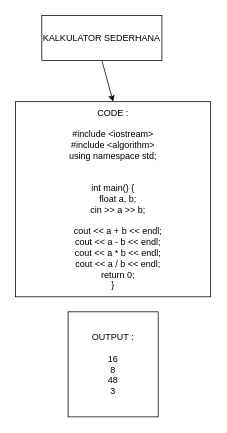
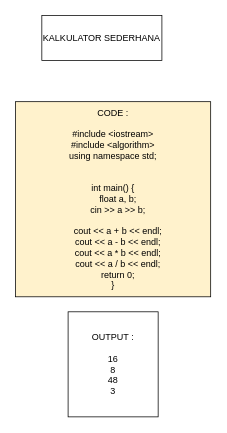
- <mxCell id="2" style="edgeStyle=none;html=1;exitX=0.5;exitY=1;exitDx=0;exitDy=0;entryX=0.5;entryY=0;entryDx=0;entryDy=0;" edge="1" parent="1" source="3" target="4"><mxGeometry relative="1" as="geometry" /></mxCell>
- <mxCell id="4" value="CODE :&lt;br&gt;&lt;br&gt;&lt;div&gt;#include &amp;lt;iostream&amp;gt;&lt;/div&gt;&lt;div&gt;#include &amp;lt;algorithm&amp;gt;&lt;/div&gt;&lt;div&gt;using namespace std;&lt;/div&gt;&lt;div&gt;&lt;br&gt;&lt;/div&gt;&lt;div&gt;&lt;br&gt;&lt;/div&gt;&lt;div&gt;int main() {&lt;/div&gt;&lt;div&gt;&amp;nbsp; &amp;nbsp; float a, b;&lt;/div&gt;&lt;div&gt;&amp;nbsp; &amp;nbsp; cin &amp;gt;&amp;gt; a &amp;gt;&amp;gt; b;&lt;/div&gt;&lt;div&gt;&amp;nbsp; &amp;nbsp;&amp;nbsp;&lt;/div&gt;&lt;div&gt;&amp;nbsp; &amp;nbsp; cout &amp;lt;&amp;lt; a + b &amp;lt;&amp;lt; endl;&lt;/div&gt;&lt;div&gt;&amp;nbsp; &amp;nbsp; cout &amp;lt;&amp;lt; a - b &amp;lt;&amp;lt; endl;&lt;/div&gt;&lt;div&gt;&amp;nbsp; &amp;nbsp; cout &amp;lt;&amp;lt; a * b &amp;lt;&amp;lt; endl;&lt;/div&gt;&lt;div&gt;&amp;nbsp; &amp;nbsp; cout &amp;lt;&amp;lt; a / b &amp;lt;&amp;lt; endl;&lt;/div&gt;&lt;div&gt;&amp;nbsp; &amp;nbsp; return 0;&lt;/div&gt;&lt;div&gt;}&lt;/div&gt;" style="whiteSpace=wrap;html=1;aspect=fixed;" vertex="1" parent="1"><mxGeometry x="20" y="135" width="260" height="260" as="geometry" /></mxCell>
+ <mxCell id="4" value="CODE :&lt;br&gt;&lt;br&gt;&lt;div&gt;#include &amp;lt;iostream&amp;gt;&lt;/div&gt;&lt;div&gt;#include &amp;lt;algorithm&amp;gt;&lt;/div&gt;&lt;div&gt;using namespace std;&lt;/div&gt;&lt;div&gt;&lt;br&gt;&lt;/div&gt;&lt;div&gt;&lt;br&gt;&lt;/div&gt;&lt;div&gt;int main() {&lt;/div&gt;&lt;div&gt;&amp;nbsp; &amp;nbsp; float a, b;&lt;/div&gt;&lt;div&gt;&amp;nbsp; &amp;nbsp; cin &amp;gt;&amp;gt; a &amp;gt;&amp;gt; b;&lt;/div&gt;&lt;div&gt;&amp;nbsp; &amp;nbsp;&amp;nbsp;&lt;/div&gt;&lt;div&gt;&amp;nbsp; &amp;nbsp; cout &amp;lt;&amp;lt; a + b &amp;lt;&amp;lt; endl;&lt;/div&gt;&lt;div&gt;&amp;nbsp; &amp;nbsp; cout &amp;lt;&amp;lt; a - b &amp;lt;&amp;lt; endl;&lt;/div&gt;&lt;div&gt;&amp;nbsp; &amp;nbsp; cout &amp;lt;&amp;lt; a * b &amp;lt;&amp;lt; endl;&lt;/div&gt;&lt;div&gt;&amp;nbsp; &amp;nbsp; cout &amp;lt;&amp;lt; a / b &amp;lt;&amp;lt; endl;&lt;/div&gt;&lt;div&gt;&amp;nbsp; &amp;nbsp; return 0;&lt;/div&gt;&lt;div&gt;}&lt;/div&gt;" style="whiteSpace=wrap;html=1;aspect=fixed;fillColor=#fff2cc;" vertex="1" parent="1"><mxGeometry x="20" y="135" width="260" height="260" as="geometry" /></mxCell>
